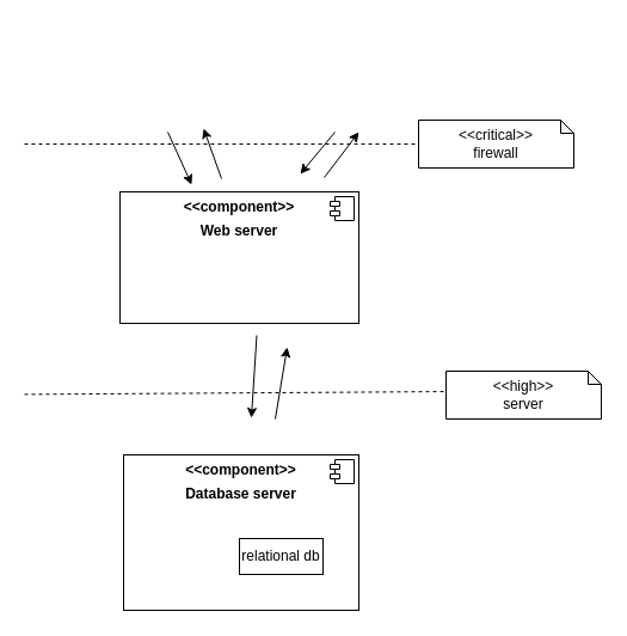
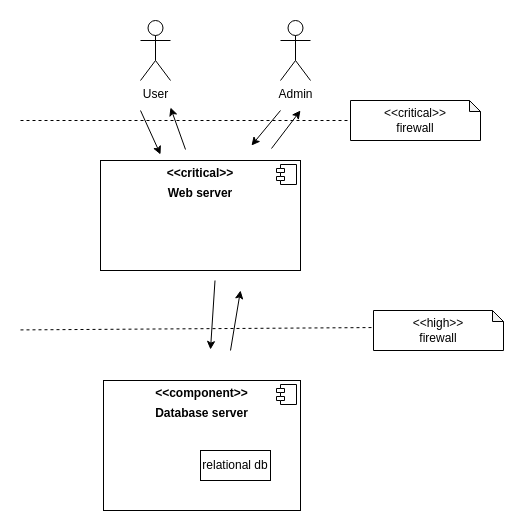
+ <mxCell id="11" value="User" style="shape=umlActor;verticalLabelPosition=bottom;verticalAlign=top;html=1;outlineConnect=0;" parent="1" vertex="1"><mxGeometry x="140" y="20" width="30" height="60" as="geometry" /></mxCell>
+ <mxCell id="12" value="Admin" style="shape=umlActor;verticalLabelPosition=bottom;verticalAlign=top;html=1;outlineConnect=0;" parent="1" vertex="1"><mxGeometry x="280" y="20" width="30" height="60" as="geometry" /></mxCell>
- <mxCell id="2" value="&lt;p style=&quot;margin: 0px ; margin-top: 6px ; text-align: center&quot;&gt;&lt;b&gt;&amp;lt;&amp;lt;component&amp;gt;&amp;gt;&lt;/b&gt;&lt;/p&gt;&lt;p style=&quot;margin: 0px ; margin-top: 6px ; text-align: center&quot;&gt;&lt;b&gt;Web server&lt;/b&gt;&lt;/p&gt;" style="align=left;overflow=fill;html=1;dropTarget=0;" parent="1" vertex="1"><mxGeometry x="100" y="160" width="200" height="110" as="geometry" /></mxCell>
+ <mxCell id="2" value="&lt;p style=&quot;margin: 0px ; margin-top: 6px ; text-align: center&quot;&gt;&lt;b&gt;&amp;lt;&amp;lt;critical&amp;gt;&amp;gt;&lt;/b&gt;&lt;/p&gt;&lt;p style=&quot;margin: 0px ; margin-top: 6px ; text-align: center&quot;&gt;&lt;b&gt;Web server&lt;/b&gt;&lt;/p&gt;" style="align=left;overflow=fill;html=1;dropTarget=0;" parent="1" vertex="1"><mxGeometry x="100" y="160" width="200" height="110" as="geometry" /></mxCell>
- <mxCell id="10" value="&amp;lt;&amp;lt;high&amp;gt;&amp;gt;&lt;br&gt;server" style="shape=note;whiteSpace=wrap;html=1;backgroundOutline=1;darkOpacity=0.05;size=11;" parent="1" vertex="1"><mxGeometry x="373" y="310" width="130" height="40" as="geometry" /></mxCell>
+ <mxCell id="10" value="&amp;lt;&amp;lt;high&amp;gt;&amp;gt;&lt;br&gt;firewall" style="shape=note;whiteSpace=wrap;html=1;backgroundOutline=1;darkOpacity=0.05;size=11;" parent="1" vertex="1"><mxGeometry x="373" y="310" width="130" height="40" as="geometry" /></mxCell>
